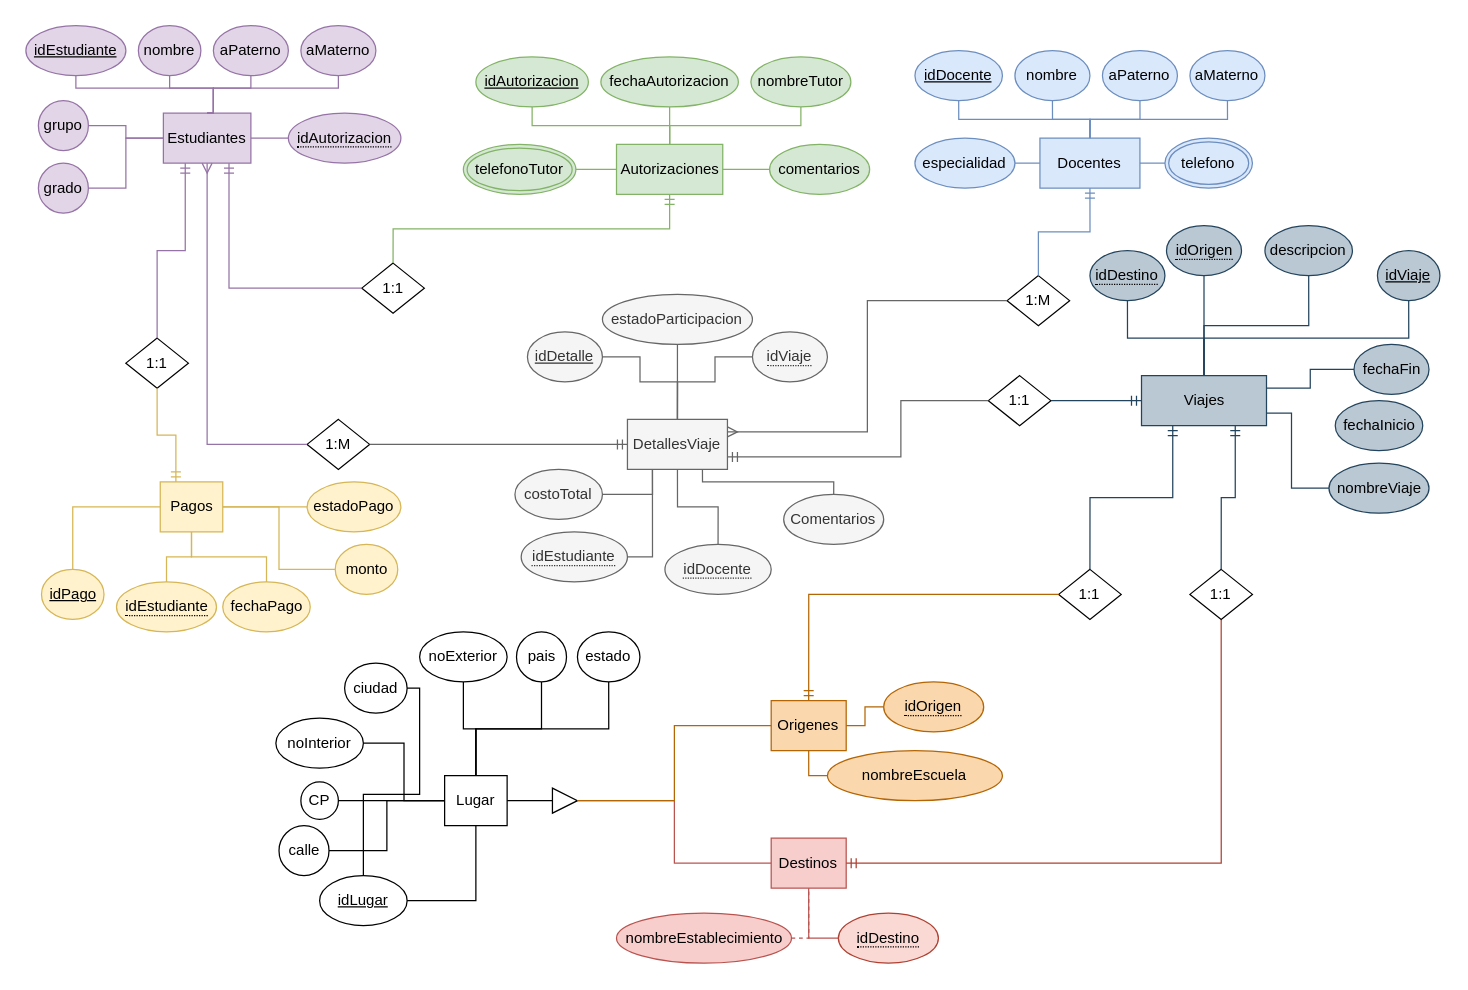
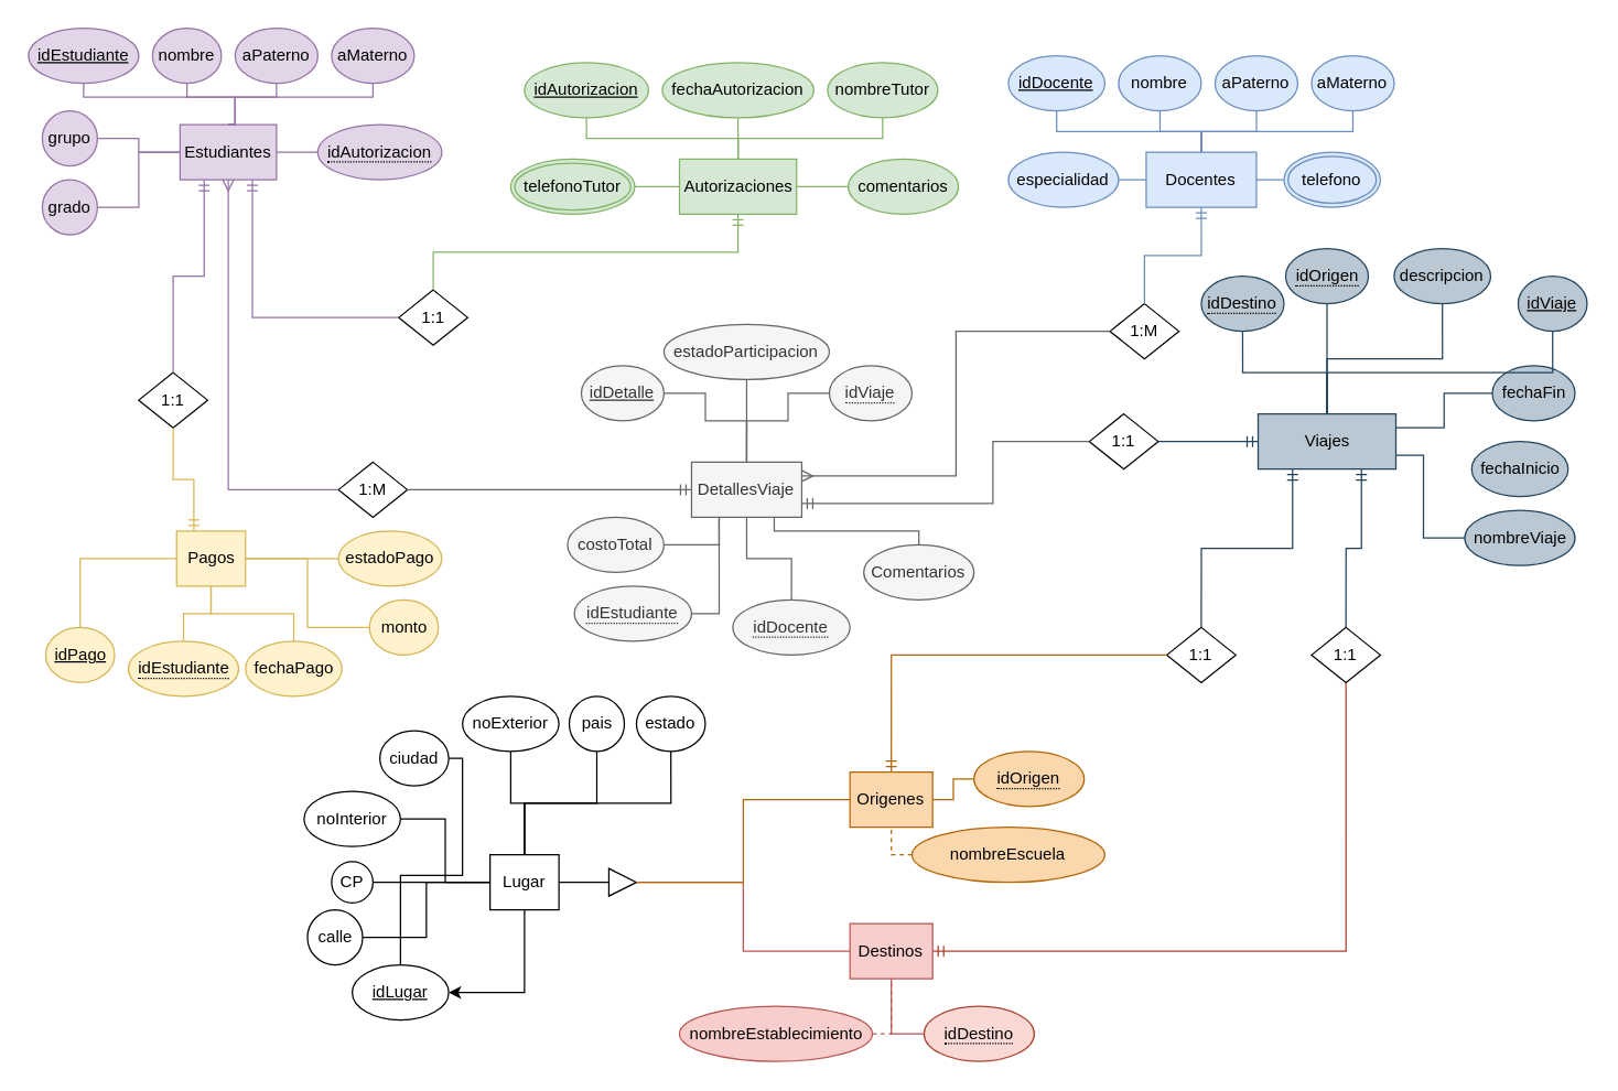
- <mxCell id="81" value="fechaFin" style="ellipse;whiteSpace=wrap;html=1;align=center;fillColor=#bac8d3;strokeColor=#23445d;" parent="1" vertex="1"><mxGeometry x="1082.5" y="275" width="60" height="40" as="geometry" /></mxCell>
+ <mxCell id="81" value="fechaFin" style="ellipse;whiteSpace=wrap;html=1;align=center;fillColor=#bac8d3;strokeColor=#23445d;" parent="1" vertex="1"><mxGeometry x="1082.5" y="265" width="60" height="40" as="geometry" /></mxCell>
- <mxCell id="72" value="" style="endArrow=none;html=1;rounded=0;edgeStyle=orthogonalEdgeStyle;exitX=0;exitY=0.5;exitDx=0;exitDy=0;fillColor=#fad7ac;strokeColor=#b46504;entryX=0.5;entryY=1;entryDx=0;entryDy=0;" parent="1" source="70" target="62" edge="1"><mxGeometry width="50" height="50" relative="1" as="geometry"><mxPoint x="787.5" y="790" as="sourcePoint" /><mxPoint x="676.25" y="670" as="targetPoint" /></mxGeometry></mxCell>
+ <mxCell id="72" value="" style="endArrow=none;html=1;rounded=0;edgeStyle=orthogonalEdgeStyle;exitX=0;exitY=0.5;exitDx=0;exitDy=0;fillColor=#fad7ac;strokeColor=#b46504;entryX=0.5;entryY=1;entryDx=0;entryDy=0;dashed=1;" parent="1" source="70" target="62" edge="1"><mxGeometry width="50" height="50" relative="1" as="geometry"><mxPoint x="787.5" y="790" as="sourcePoint" /><mxPoint x="676.25" y="670" as="targetPoint" /></mxGeometry></mxCell>
- <mxCell id="130" value="" style="endArrow=none;html=1;rounded=0;edgeStyle=orthogonalEdgeStyle;entryX=1;entryY=0.5;entryDx=0;entryDy=0;exitX=0.5;exitY=1;exitDx=0;exitDy=0;" edge="1" parent="1" source="105" target="129"><mxGeometry width="50" height="50" relative="1" as="geometry"><mxPoint x="412" y="670" as="sourcePoint" /><mxPoint x="320" y="710" as="targetPoint" /></mxGeometry></mxCell>
+ <mxCell id="130" value="" style="endArrow=classic;html=1;rounded=0;edgeStyle=orthogonalEdgeStyle;entryX=1;entryY=0.5;entryDx=0;entryDy=0;exitX=0.5;exitY=1;exitDx=0;exitDy=0;" edge="1" parent="1" source="105" target="129"><mxGeometry width="50" height="50" relative="1" as="geometry"><mxPoint x="412" y="670" as="sourcePoint" /><mxPoint x="320" y="710" as="targetPoint" /></mxGeometry></mxCell>
